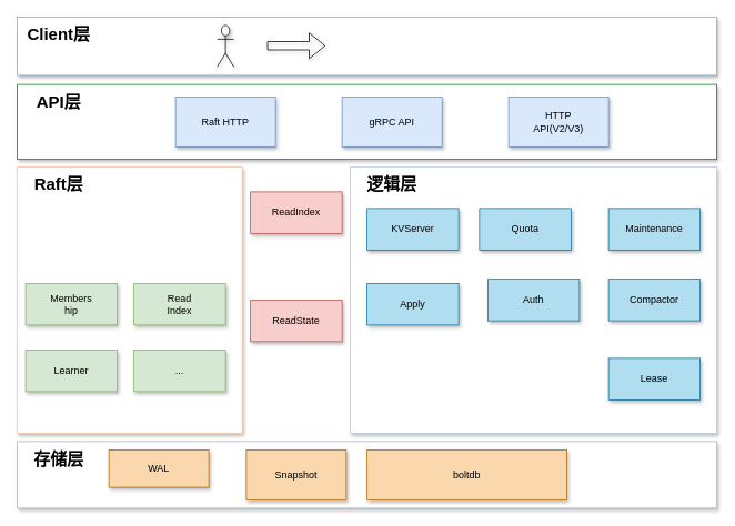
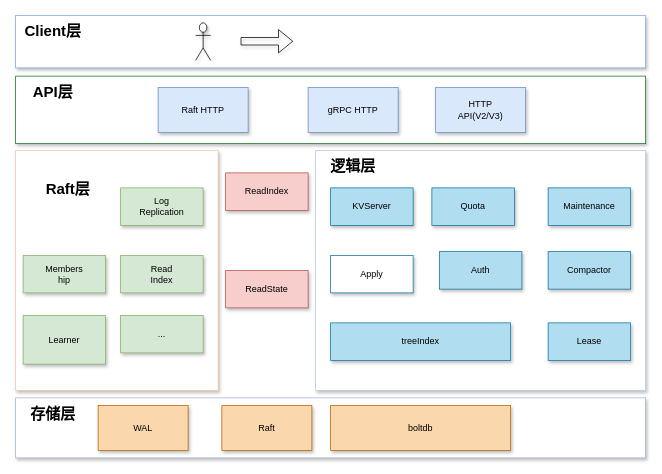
- <mxCell id="17" value="gRPC API" style="rounded=0;whiteSpace=wrap;html=1;fillColor=#dae8fc;strokeColor=#6c8ebf;shadow=1;" vertex="1" parent="1"><mxGeometry x="410" y="116" width="120" height="60" as="geometry" /></mxCell>
+ <mxCell id="17" value="gRPC HTTP" style="rounded=0;whiteSpace=wrap;html=1;fillColor=#dae8fc;strokeColor=#6c8ebf;shadow=1;" vertex="1" parent="1"><mxGeometry x="410" y="116" width="120" height="60" as="geometry" /></mxCell>
- <mxCell id="18" value="HTTP&lt;div&gt;API(V2/V3)&lt;/div&gt;" style="rounded=0;whiteSpace=wrap;html=1;fillColor=#dae8fc;strokeColor=#6c8ebf;shadow=1;" vertex="1" parent="1"><mxGeometry x="610" y="116" width="120" height="60" as="geometry" /></mxCell>
+ <mxCell id="18" value="HTTP&lt;div&gt;API(V2/V3)&lt;/div&gt;" style="rounded=0;whiteSpace=wrap;html=1;fillColor=#dae8fc;strokeColor=#6c8ebf;shadow=1;" vertex="1" parent="1"><mxGeometry x="580" y="116" width="120" height="60" as="geometry" /></mxCell>
- <mxCell id="11" value="&lt;font style=&quot;font-size: 20px;&quot;&gt;Raft层&lt;/font&gt;" style="text;html=1;align=center;verticalAlign=middle;whiteSpace=wrap;rounded=0;fontStyle=1;shadow=1;" vertex="1" parent="1"><mxGeometry x="20" y="200" width="100" height="40" as="geometry" /></mxCell>
+ <mxCell id="11" value="&lt;font style=&quot;font-size: 20px;&quot;&gt;Raft层&lt;/font&gt;" style="text;html=1;align=center;verticalAlign=middle;whiteSpace=wrap;rounded=0;fontStyle=1;shadow=1;" vertex="1" parent="1"><mxGeometry x="40" y="230" width="100" height="40" as="geometry" /></mxCell>
+ <mxCell id="19" value="Log&lt;div&gt;Replication&lt;/div&gt;" style="rounded=0;whiteSpace=wrap;html=1;fillColor=#d5e8d4;strokeColor=#82b366;shadow=1;" vertex="1" parent="1"><mxGeometry x="160" y="250" width="110" height="50" as="geometry" /></mxCell>
- <mxCell id="27" value="Apply" style="rounded=0;whiteSpace=wrap;html=1;fillColor=#b1ddf0;strokeColor=#10739e;shadow=1;" vertex="1" parent="1"><mxGeometry x="440" y="340" width="110" height="50" as="geometry" /></mxCell>
+ <mxCell id="27" value="Apply" style="rounded=0;whiteSpace=wrap;html=1;fillColor=#ffffff;strokeColor=#10739e;shadow=1;" vertex="1" parent="1"><mxGeometry x="440" y="340" width="110" height="50" as="geometry" /></mxCell>
- <mxCell id="21" value="Learner" style="rounded=0;whiteSpace=wrap;html=1;fillColor=#d5e8d4;strokeColor=#82b366;shadow=1;" vertex="1" parent="1"><mxGeometry x="30" y="420" width="110" height="50" as="geometry" /></mxCell>
+ <mxCell id="21" value="Learner" style="rounded=0;whiteSpace=wrap;html=1;fillColor=#d5e8d4;strokeColor=#82b366;shadow=1;" vertex="1" parent="1"><mxGeometry x="30" y="420" width="110" height="65" as="geometry" /></mxCell>
+ <mxCell id="30" value="treeIndex" style="rounded=0;whiteSpace=wrap;html=1;fillColor=#b1ddf0;strokeColor=#10739e;shadow=1;" vertex="1" parent="1"><mxGeometry x="440" y="430" width="240" height="50" as="geometry" /></mxCell>
- <mxCell id="32" value="WAL" style="rounded=0;whiteSpace=wrap;html=1;fillColor=#fad7ac;strokeColor=#b46504;shadow=1;" vertex="1" parent="1"><mxGeometry x="130" y="540" width="120" height="45" as="geometry" /></mxCell>
+ <mxCell id="32" value="WAL" style="rounded=0;whiteSpace=wrap;html=1;fillColor=#fad7ac;strokeColor=#b46504;shadow=1;" vertex="1" parent="1"><mxGeometry x="130" y="540" width="120" height="60" as="geometry" /></mxCell>
- <mxCell id="33" value="Snapshot" style="rounded=0;whiteSpace=wrap;html=1;fillColor=#fad7ac;strokeColor=#b46504;shadow=1;" vertex="1" parent="1"><mxGeometry x="295" y="540" width="120" height="60" as="geometry" /></mxCell>
+ <mxCell id="33" value="Raft" style="rounded=0;whiteSpace=wrap;html=1;fillColor=#fad7ac;strokeColor=#b46504;shadow=1;" vertex="1" parent="1"><mxGeometry x="295" y="540" width="120" height="60" as="geometry" /></mxCell>
